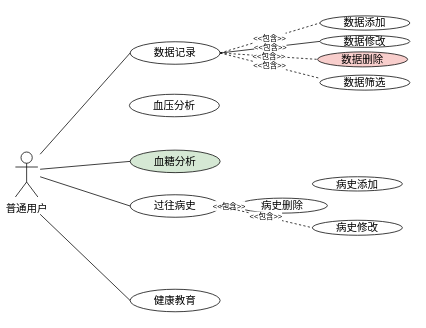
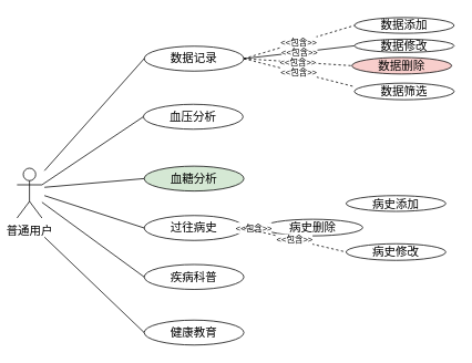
+ <mxCell id="17" value="" style="endArrow=none;html=1;strokeWidth=1;exitX=1;exitY=0.333;exitDx=0;exitDy=0;exitPerimeter=0;entryX=0;entryY=0.5;entryDx=0;entryDy=0;" parent="1" source="2" target="6" edge="1"><mxGeometry width="50" height="50" relative="1" as="geometry"><mxPoint x="103" y="185" as="sourcePoint" /><mxPoint x="153" y="135" as="targetPoint" /></mxGeometry></mxCell>
+ <mxCell id="20" value="" style="endArrow=none;html=1;strokeWidth=1;entryX=0;entryY=0.5;entryDx=0;entryDy=0;" parent="1" source="2" target="8" edge="1"><mxGeometry width="50" height="50" relative="1" as="geometry"><mxPoint x="53" y="205" as="sourcePoint" /><mxPoint x="103" y="325" as="targetPoint" /></mxGeometry></mxCell>
+ <mxCell id="8" value="&lt;font style=&quot;font-size: 14px&quot;&gt;疾病科普&lt;/font&gt;" style="ellipse;whiteSpace=wrap;html=1;" parent="1" vertex="1"><mxGeometry x="173" y="318" width="120" height="30" as="geometry" /></mxCell>
